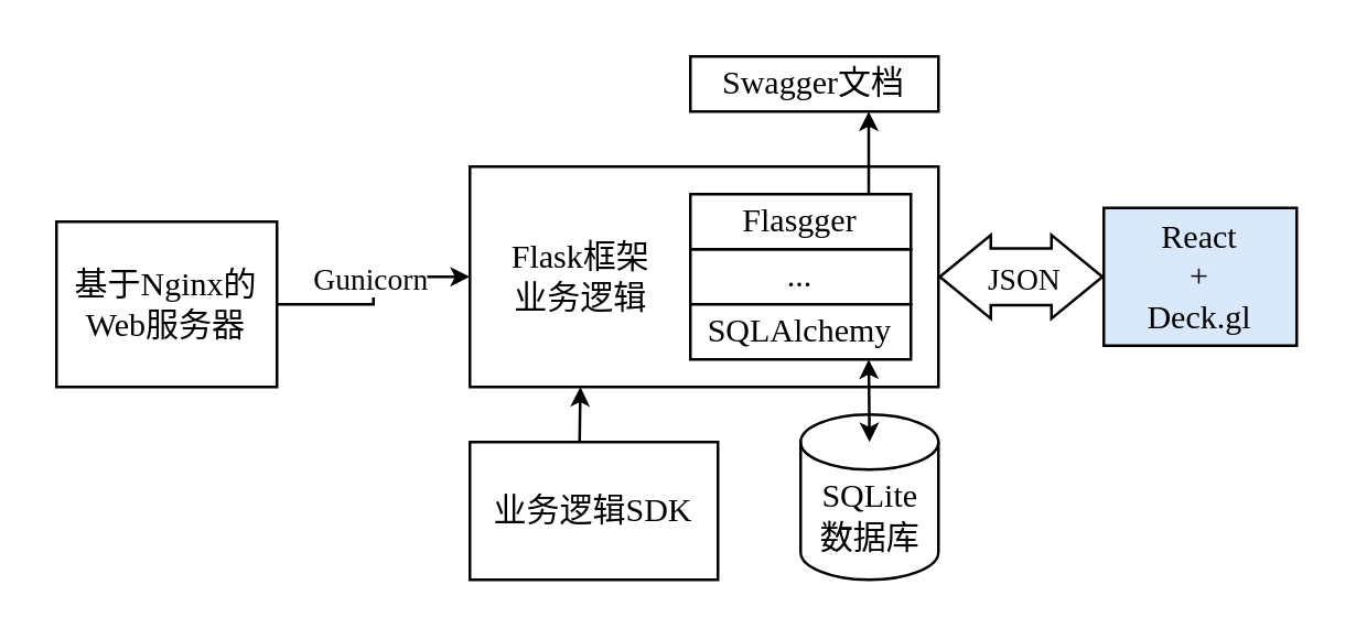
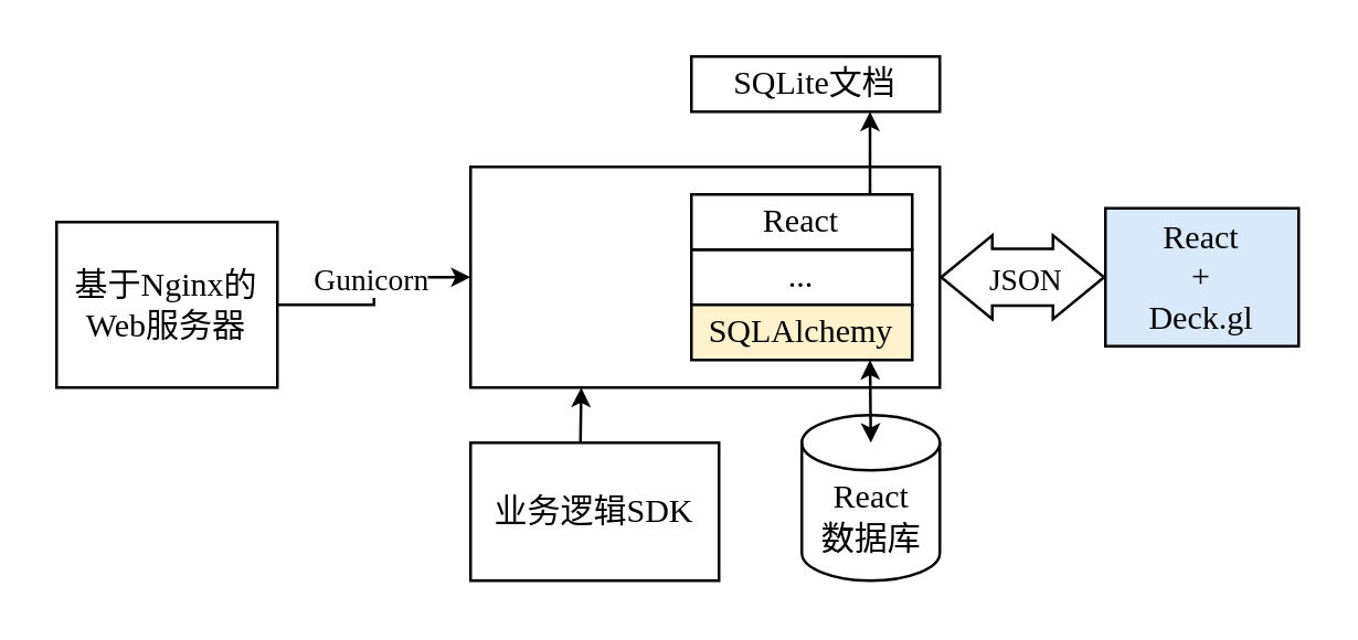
- <mxCell id="11" value="Swagger&lt;font face=&quot;宋体&quot;&gt;文档&lt;/font&gt;" style="rounded=0;whiteSpace=wrap;html=1;fontFamily=Times New Roman;strokeWidth=1;" vertex="1" parent="1"><mxGeometry x="250" y="20" width="90" height="20" as="geometry" /></mxCell>
+ <mxCell id="11" value="SQLite&lt;font face=&quot;宋体&quot;&gt;文档&lt;/font&gt;" style="rounded=0;whiteSpace=wrap;html=1;fontFamily=Times New Roman;strokeWidth=1;" vertex="1" parent="1"><mxGeometry x="250" y="20" width="90" height="20" as="geometry" /></mxCell>
- <mxCell id="10" value="Flasgger" style="rounded=0;whiteSpace=wrap;html=1;fontFamily=Times New Roman;strokeWidth=1;" vertex="1" parent="1"><mxGeometry x="250" y="70" width="80" height="20" as="geometry" /></mxCell>
+ <mxCell id="10" value="React" style="rounded=0;whiteSpace=wrap;html=1;fontFamily=Times New Roman;strokeWidth=1;" vertex="1" parent="1"><mxGeometry x="250" y="70" width="80" height="20" as="geometry" /></mxCell>
- <mxCell id="13" value="&lt;font face=&quot;Times New Roman&quot;&gt;Flask&lt;/font&gt;框架&lt;br&gt;业务逻辑" style="text;html=1;align=center;verticalAlign=middle;resizable=0;points=[];autosize=1;strokeColor=none;fillColor=none;fontFamily=宋体;" vertex="1" parent="1"><mxGeometry x="175" y="85" width="70" height="30" as="geometry" /></mxCell>
- <mxCell id="5" value="SQLAlchemy" style="rounded=0;whiteSpace=wrap;html=1;fontFamily=Times New Roman;strokeWidth=1;" vertex="1" parent="1"><mxGeometry x="250" y="110" width="80" height="20" as="geometry" /></mxCell>
+ <mxCell id="5" value="SQLAlchemy" style="rounded=0;whiteSpace=wrap;html=1;fontFamily=Times New Roman;strokeWidth=1;fillColor=#fff2cc;" vertex="1" parent="1"><mxGeometry x="250" y="110" width="80" height="20" as="geometry" /></mxCell>
- <mxCell id="2" value="&lt;br&gt;&lt;font face=&quot;Times New Roman&quot;&gt;SQLite&lt;/font&gt;&lt;br&gt;数据库" style="strokeWidth=1;shape=mxgraph.flowchart.database;fontFamily=宋体;html=1;" vertex="1" parent="1"><mxGeometry x="290" y="150" width="50" height="60" as="geometry" /></mxCell>
+ <mxCell id="2" value="&lt;br&gt;&lt;font face=&quot;Times New Roman&quot;&gt;React&lt;/font&gt;&lt;br&gt;数据库" style="strokeWidth=1;shape=mxgraph.flowchart.database;fontFamily=宋体;html=1;" vertex="1" parent="1"><mxGeometry x="290" y="150" width="50" height="60" as="geometry" /></mxCell>
